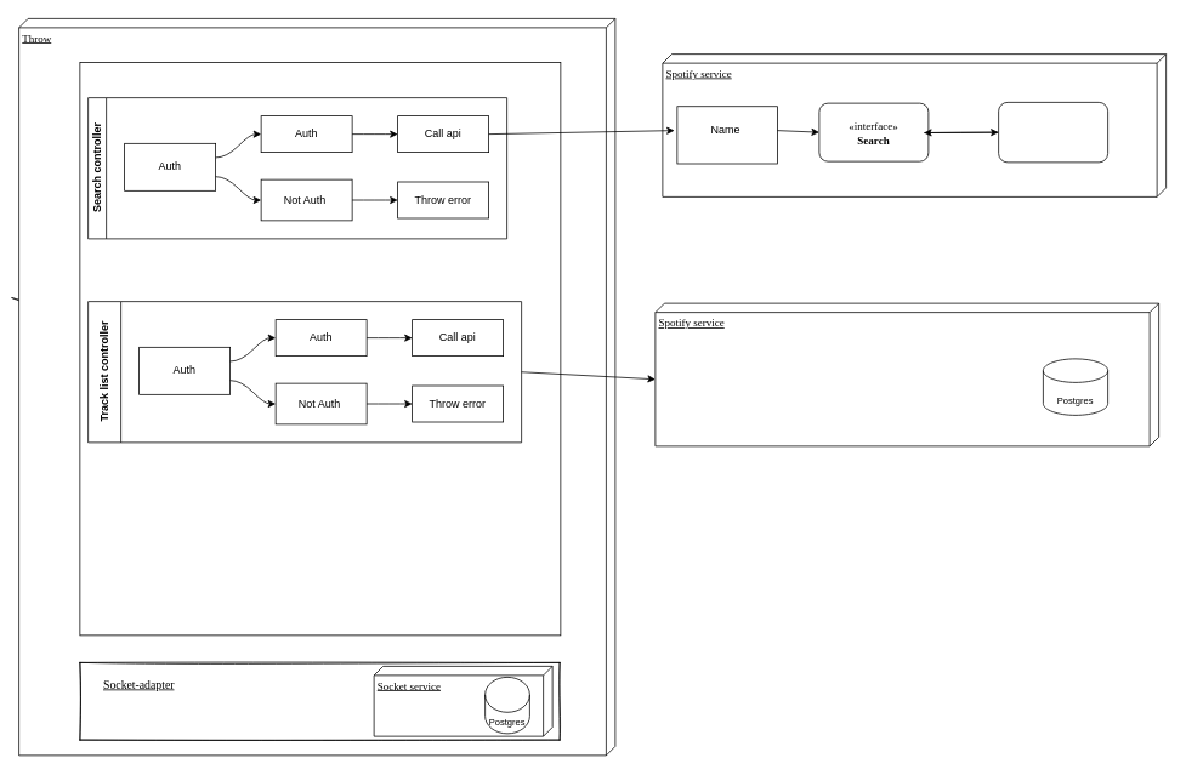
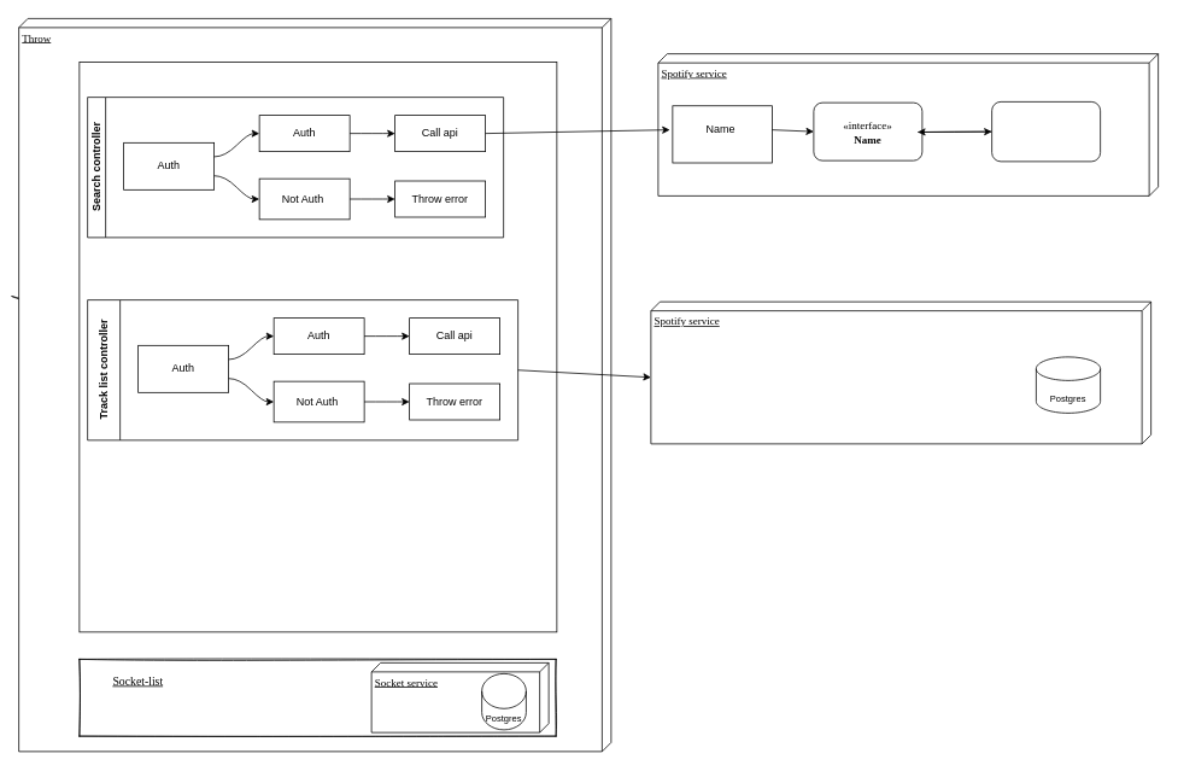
- <mxCell id="25" value="&lt;span style=&quot;font-family: &amp;#34;verdana&amp;#34;&quot;&gt;«interface»&lt;/span&gt;&lt;br style=&quot;font-family: &amp;#34;verdana&amp;#34;&quot;&gt;&lt;b style=&quot;font-family: &amp;#34;verdana&amp;#34;&quot;&gt;Search&lt;/b&gt;" style="text;html=1;strokeColor=none;fillColor=none;align=center;verticalAlign=middle;whiteSpace=wrap;rounded=0;" parent="1" vertex="1"><mxGeometry x="904" y="113" width="110" height="65" as="geometry" /></mxCell>
+ <mxCell id="25" value="&lt;span style=&quot;font-family: &amp;#34;verdana&amp;#34;&quot;&gt;«interface»&lt;/span&gt;&lt;br style=&quot;font-family: &amp;#34;verdana&amp;#34;&quot;&gt;&lt;b style=&quot;font-family: &amp;#34;verdana&amp;#34;&quot;&gt;Name&lt;/b&gt;" style="text;html=1;strokeColor=none;fillColor=none;align=center;verticalAlign=middle;whiteSpace=wrap;rounded=0;" parent="1" vertex="1"><mxGeometry x="904" y="113" width="110" height="65" as="geometry" /></mxCell>
- <mxCell id="7" value="Socket-adapter" style="text;strokeColor=none;fillColor=none;html=1;align=center;verticalAlign=middle;whiteSpace=wrap;rounded=0;sketch=1;hachureGap=4;pointerEvents=0;fontFamily=Architects Daughter;fontSource=https%3A%2F%2Ffonts.googleapis.com%2Fcss%3Ffamily%3DArchitects%2BDaughter;fontSize=13;fontStyle=4" parent="1" vertex="1"><mxGeometry x="102" y="721" width="100" height="62" as="geometry" /></mxCell>
+ <mxCell id="7" value="Socket-list" style="text;strokeColor=none;fillColor=none;html=1;align=center;verticalAlign=middle;whiteSpace=wrap;rounded=0;sketch=1;hachureGap=4;pointerEvents=0;fontFamily=Architects Daughter;fontSource=https%3A%2F%2Ffonts.googleapis.com%2Fcss%3Ffamily%3DArchitects%2BDaughter;fontSize=13;fontStyle=4" parent="1" vertex="1"><mxGeometry x="102" y="721" width="100" height="62" as="geometry" /></mxCell>
